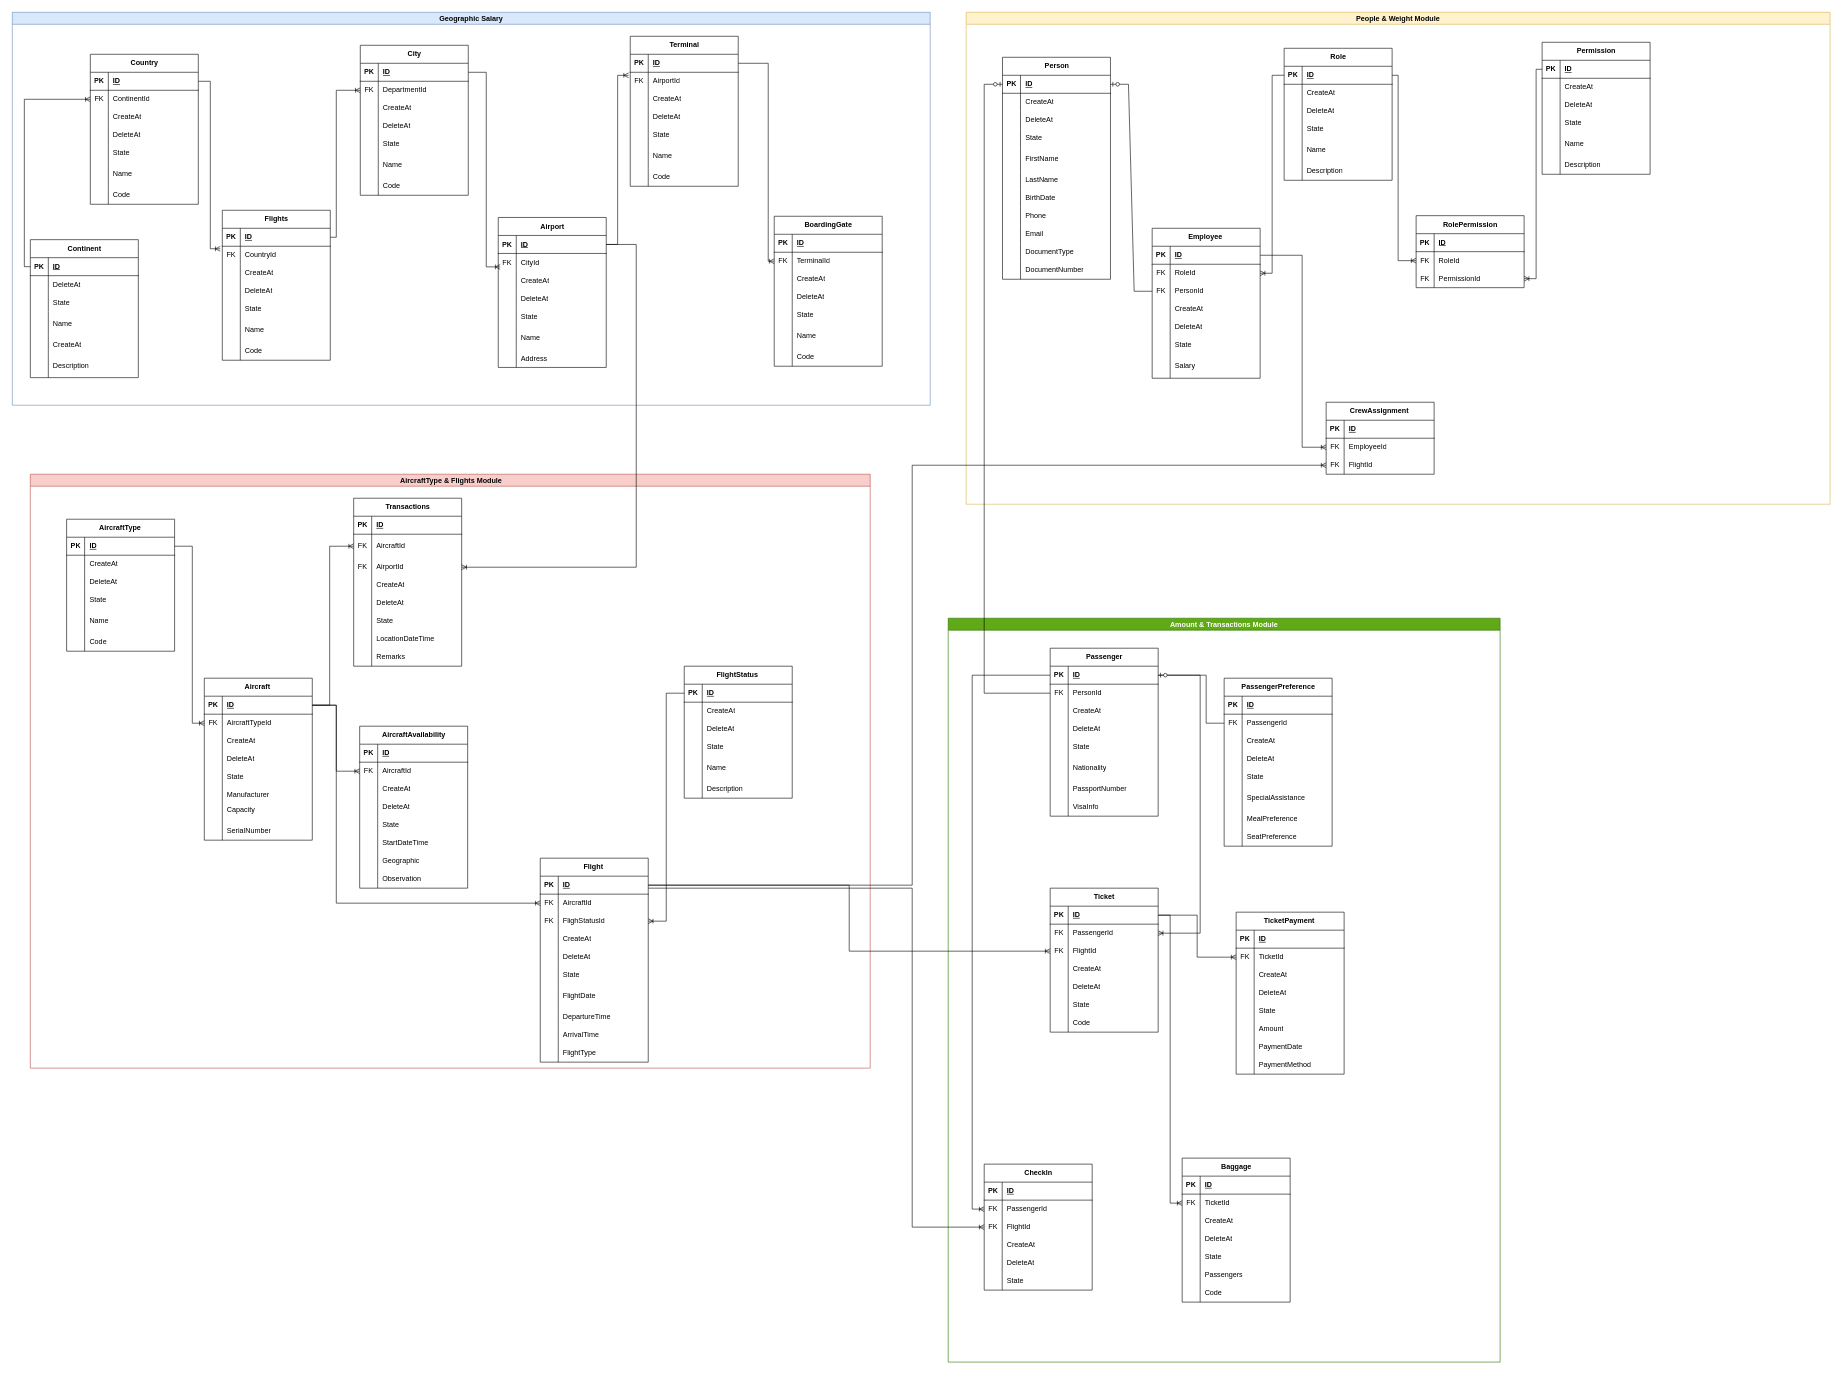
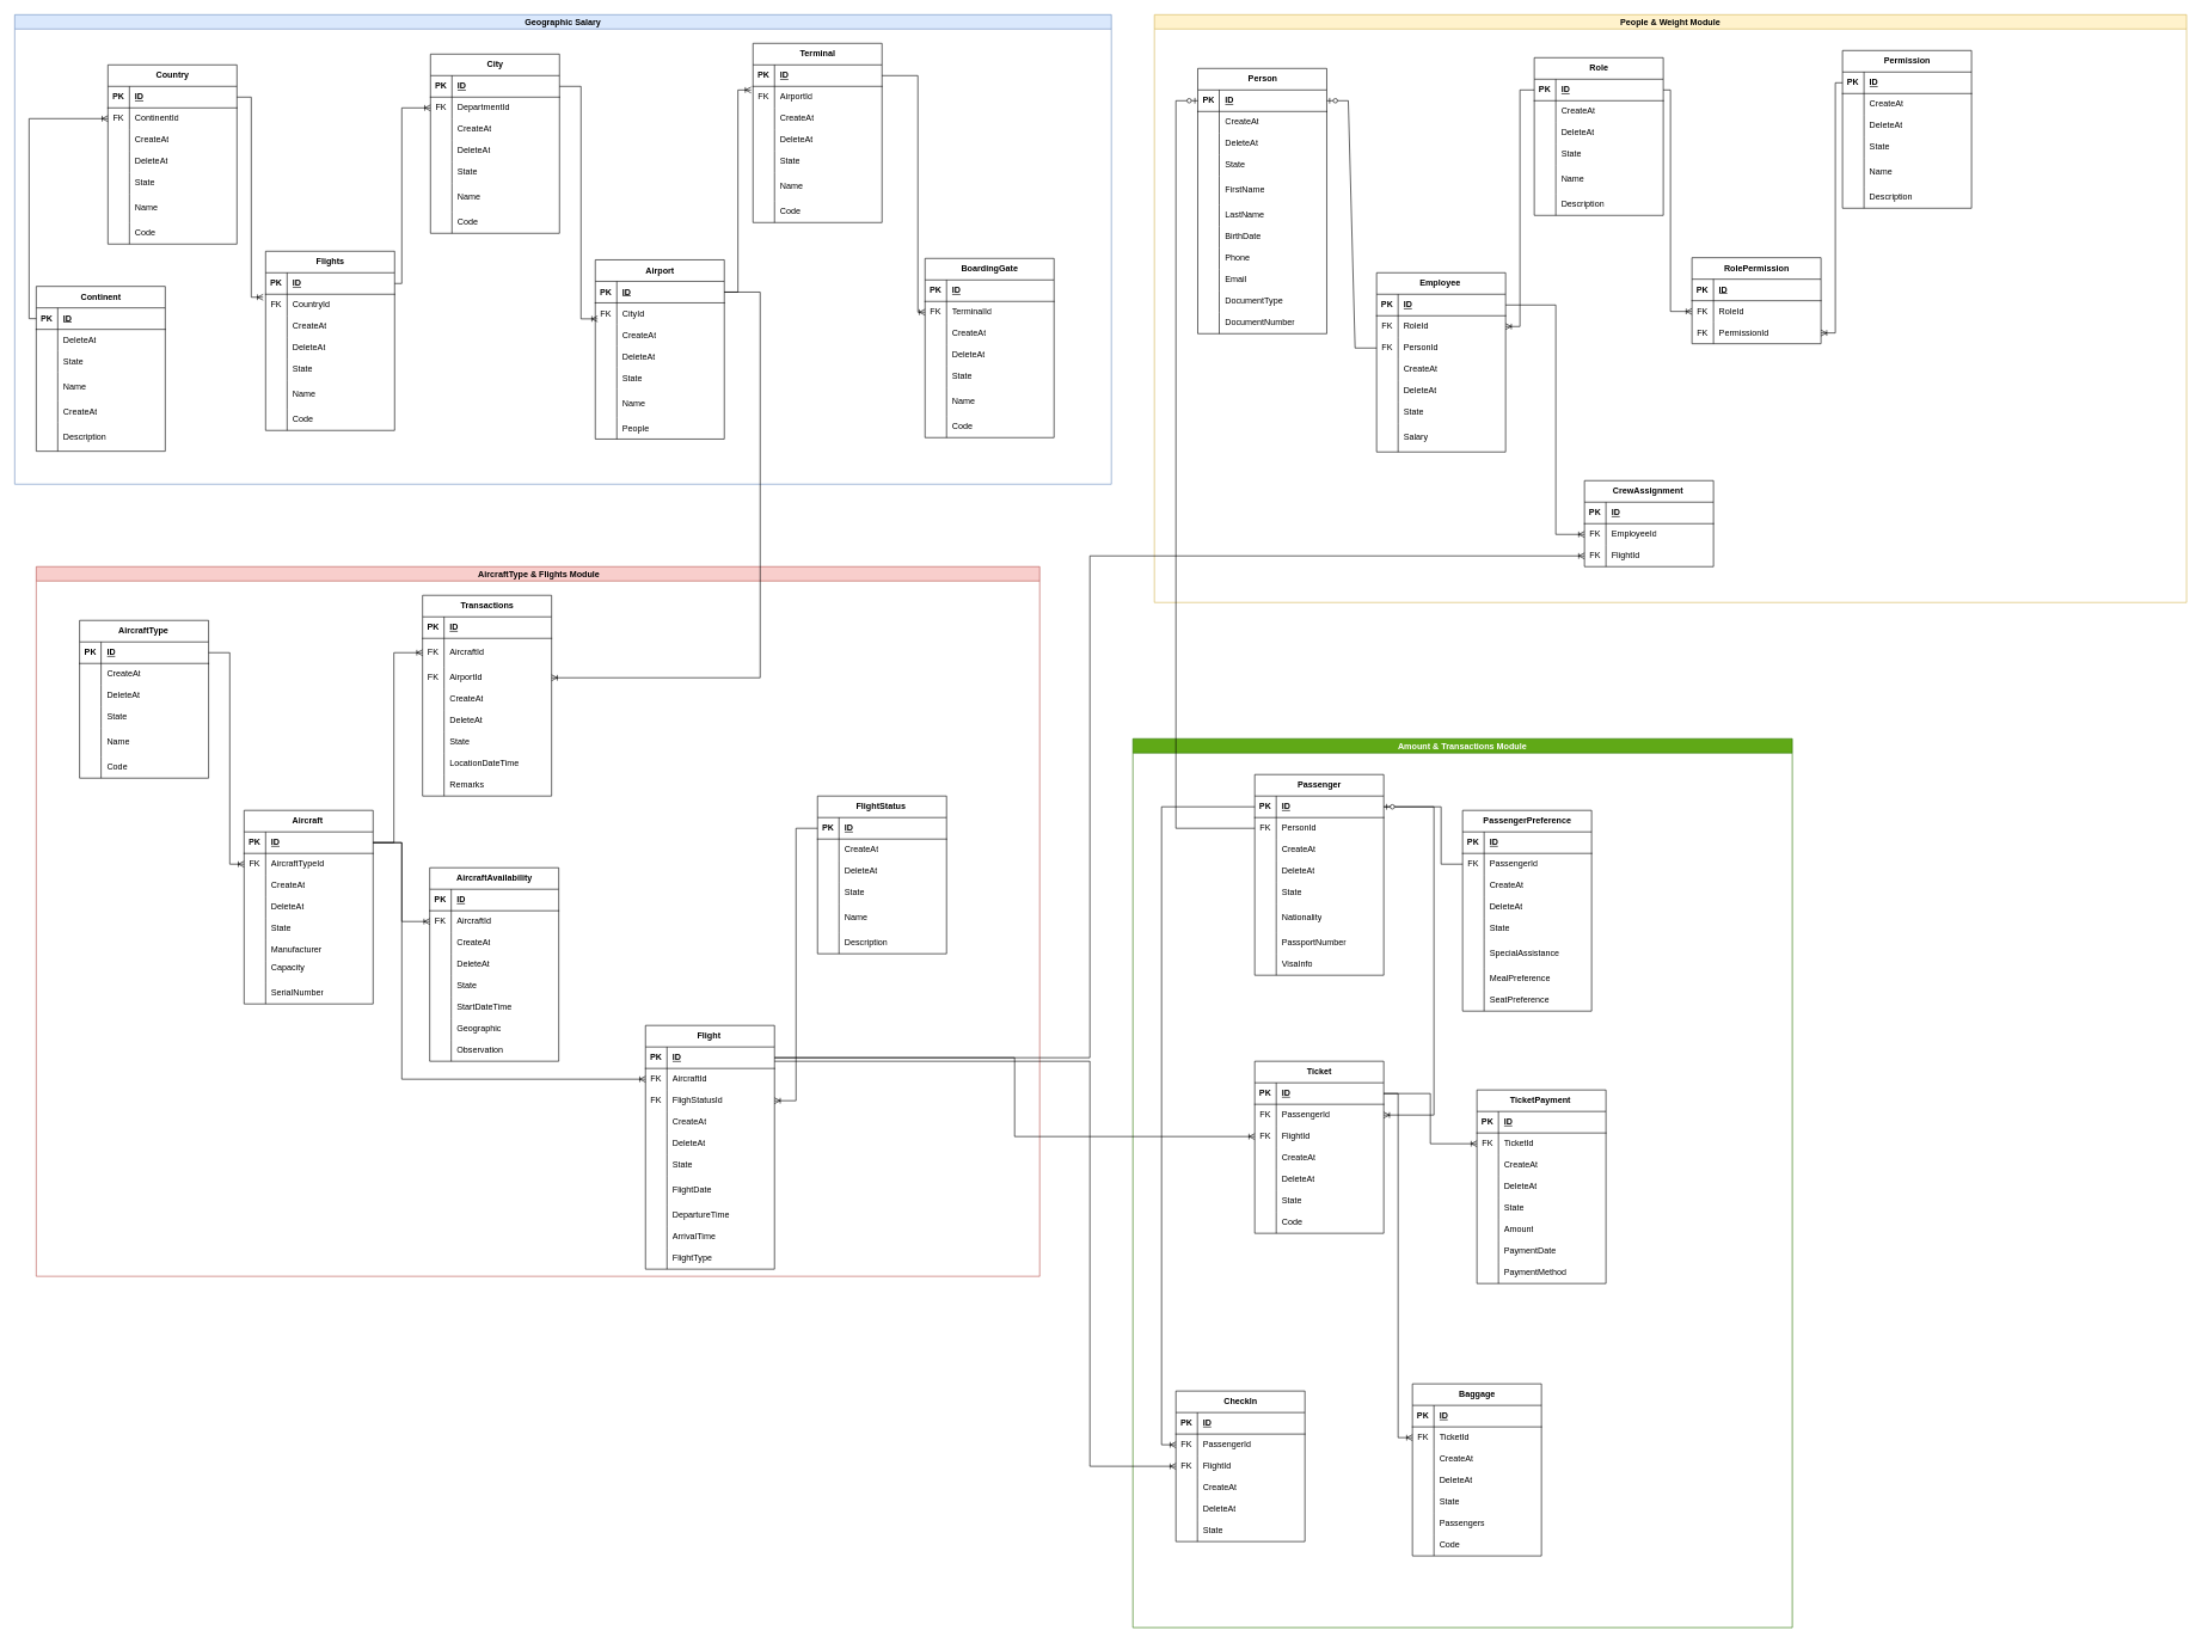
- <mxCell id="112" value="Address" style="shape=partialRectangle;connectable=0;fillColor=none;top=0;left=0;bottom=0;right=0;align=left;spacingLeft=6;overflow=hidden;whiteSpace=wrap;html=1;" vertex="1" parent="110"><mxGeometry x="30" width="150" height="30" as="geometry"><mxRectangle width="150" height="30" as="alternateBounds" /></mxGeometry></mxCell>
+ <mxCell id="112" value="People" style="shape=partialRectangle;connectable=0;fillColor=none;top=0;left=0;bottom=0;right=0;align=left;spacingLeft=6;overflow=hidden;whiteSpace=wrap;html=1;" vertex="1" parent="110"><mxGeometry x="30" width="150" height="30" as="geometry"><mxRectangle width="150" height="30" as="alternateBounds" /></mxGeometry></mxCell>
